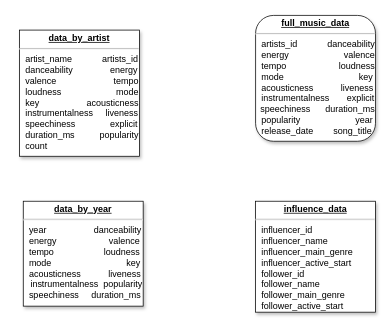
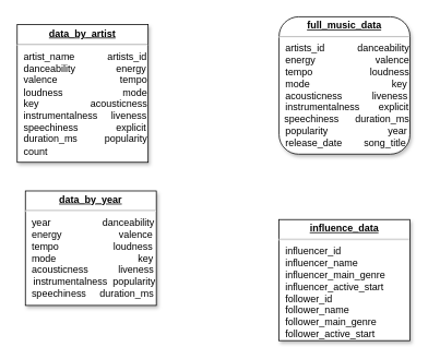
- <mxCell id="4" value="&lt;p style=&quot;margin: 0px ; margin-top: 4px ; text-align: center ; text-decoration: underline&quot;&gt;&lt;b&gt;data_by_artist&lt;/b&gt;&lt;/p&gt;&lt;hr&gt;&lt;p style=&quot;margin: 0px ; margin-left: 8px&quot;&gt;artist_name&amp;nbsp; &amp;nbsp; &amp;nbsp; &amp;nbsp; &amp;nbsp; &amp;nbsp;&amp;nbsp;&lt;span&gt;artists_id&lt;/span&gt;&lt;/p&gt;&lt;p style=&quot;margin: 0px 0px 0px 8px&quot;&gt;danceability&amp;nbsp; &amp;nbsp; &amp;nbsp; &amp;nbsp; &amp;nbsp; &amp;nbsp; &amp;nbsp; &amp;nbsp;&lt;span&gt;energy&lt;/span&gt;&lt;/p&gt;&lt;p style=&quot;margin: 0px 0px 0px 8px&quot;&gt;valence&amp;nbsp; &amp;nbsp; &amp;nbsp; &amp;nbsp; &amp;nbsp; &amp;nbsp; &amp;nbsp; &amp;nbsp; &amp;nbsp; &amp;nbsp; &amp;nbsp; &amp;nbsp;&lt;span&gt;tempo&lt;/span&gt;&lt;/p&gt;&lt;p style=&quot;margin: 0px 0px 0px 8px&quot;&gt;loudness&amp;nbsp; &amp;nbsp; &amp;nbsp; &amp;nbsp; &amp;nbsp; &amp;nbsp; &amp;nbsp; &amp;nbsp; &amp;nbsp; &amp;nbsp; &amp;nbsp;&amp;nbsp;&lt;span&gt;mode&lt;/span&gt;&lt;/p&gt;&lt;p style=&quot;margin: 0px 0px 0px 8px&quot;&gt;key&amp;nbsp; &amp;nbsp; &amp;nbsp; &amp;nbsp; &amp;nbsp; &amp;nbsp; &amp;nbsp; &amp;nbsp; &amp;nbsp; &amp;nbsp;&lt;span&gt;acousticness&lt;/span&gt;&lt;/p&gt;&lt;p style=&quot;margin: 0px 0px 0px 8px&quot;&gt;instrumentalness&amp;nbsp; &amp;nbsp; &amp;nbsp;&lt;span&gt;liveness&lt;/span&gt;&lt;/p&gt;&lt;p style=&quot;margin: 0px 0px 0px 8px&quot;&gt;speechiness&amp;nbsp; &amp;nbsp; &amp;nbsp; &amp;nbsp; &amp;nbsp; &amp;nbsp; &amp;nbsp;&amp;nbsp;&lt;span&gt;explicit&lt;/span&gt;&lt;/p&gt;&lt;p style=&quot;margin: 0px 0px 0px 8px&quot;&gt;duration_ms&amp;nbsp; &amp;nbsp; &amp;nbsp; &amp;nbsp; &amp;nbsp;&amp;nbsp;&lt;span&gt;popularity&lt;/span&gt;&lt;/p&gt;&lt;p style=&quot;margin: 0px 0px 0px 8px&quot;&gt;count&lt;/p&gt;" style="verticalAlign=top;align=left;overflow=fill;fontSize=12;fontFamily=Helvetica;html=1;shadow=1;" parent="1" vertex="1"><mxGeometry x="25" y="39.64" width="160" height="168.36" as="geometry" /></mxCell>
+ <mxCell id="4" value="&lt;p style=&quot;margin: 0px ; margin-top: 4px ; text-align: center ; text-decoration: underline&quot;&gt;&lt;b&gt;data_by_artist&lt;/b&gt;&lt;/p&gt;&lt;hr&gt;&lt;p style=&quot;margin: 0px ; margin-left: 8px&quot;&gt;artist_name&amp;nbsp; &amp;nbsp; &amp;nbsp; &amp;nbsp; &amp;nbsp; &amp;nbsp;&amp;nbsp;&lt;span&gt;artists_id&lt;/span&gt;&lt;/p&gt;&lt;p style=&quot;margin: 0px 0px 0px 8px&quot;&gt;danceability&amp;nbsp; &amp;nbsp; &amp;nbsp; &amp;nbsp; &amp;nbsp; &amp;nbsp; &amp;nbsp; &amp;nbsp;&lt;span&gt;energy&lt;/span&gt;&lt;/p&gt;&lt;p style=&quot;margin: 0px 0px 0px 8px&quot;&gt;valence&amp;nbsp; &amp;nbsp; &amp;nbsp; &amp;nbsp; &amp;nbsp; &amp;nbsp; &amp;nbsp; &amp;nbsp; &amp;nbsp; &amp;nbsp; &amp;nbsp; &amp;nbsp;&lt;span&gt;tempo&lt;/span&gt;&lt;/p&gt;&lt;p style=&quot;margin: 0px 0px 0px 8px&quot;&gt;loudness&amp;nbsp; &amp;nbsp; &amp;nbsp; &amp;nbsp; &amp;nbsp; &amp;nbsp; &amp;nbsp; &amp;nbsp; &amp;nbsp; &amp;nbsp; &amp;nbsp;&amp;nbsp;&lt;span&gt;mode&lt;/span&gt;&lt;/p&gt;&lt;p style=&quot;margin: 0px 0px 0px 8px&quot;&gt;key&amp;nbsp; &amp;nbsp; &amp;nbsp; &amp;nbsp; &amp;nbsp; &amp;nbsp; &amp;nbsp; &amp;nbsp; &amp;nbsp; &amp;nbsp;&lt;span&gt;acousticness&lt;/span&gt;&lt;/p&gt;&lt;p style=&quot;margin: 0px 0px 0px 8px&quot;&gt;instrumentalness&amp;nbsp; &amp;nbsp; &amp;nbsp;&lt;span&gt;liveness&lt;/span&gt;&lt;/p&gt;&lt;p style=&quot;margin: 0px 0px 0px 8px&quot;&gt;speechiness&amp;nbsp; &amp;nbsp; &amp;nbsp; &amp;nbsp; &amp;nbsp; &amp;nbsp; &amp;nbsp;&amp;nbsp;&lt;span&gt;explicit&lt;/span&gt;&lt;/p&gt;&lt;p style=&quot;margin: 0px 0px 0px 8px&quot;&gt;duration_ms&amp;nbsp; &amp;nbsp; &amp;nbsp; &amp;nbsp; &amp;nbsp;&amp;nbsp;&lt;span&gt;popularity&lt;/span&gt;&lt;/p&gt;&lt;p style=&quot;margin: 0px 0px 0px 8px&quot;&gt;count&lt;/p&gt;" style="verticalAlign=top;align=left;overflow=fill;fontSize=12;fontFamily=Helvetica;html=1;shadow=1;" parent="1" vertex="1"><mxGeometry x="20" y="29.64" width="160" height="168.36" as="geometry" /></mxCell>
- <mxCell id="3" value="&lt;p style=&quot;margin: 0px ; margin-top: 4px ; text-align: center ; text-decoration: underline&quot;&gt;&lt;b&gt;data_by_year&lt;/b&gt;&lt;/p&gt;&lt;hr&gt;&lt;p style=&quot;margin: 0px ; margin-left: 8px&quot;&gt;year&amp;nbsp; &amp;nbsp; &amp;nbsp; &amp;nbsp; &amp;nbsp; &amp;nbsp; &amp;nbsp; &amp;nbsp; &amp;nbsp; &amp;nbsp;&lt;span&gt;danceability&lt;/span&gt;&lt;/p&gt;&lt;p style=&quot;margin: 0px ; margin-left: 8px&quot;&gt;energy&amp;nbsp; &amp;nbsp; &amp;nbsp; &amp;nbsp; &amp;nbsp; &amp;nbsp; &amp;nbsp; &amp;nbsp; &amp;nbsp; &amp;nbsp; &amp;nbsp;&lt;span&gt;valence&lt;/span&gt;&lt;/p&gt;&lt;p style=&quot;margin: 0px ; margin-left: 8px&quot;&gt;tempo&amp;nbsp; &amp;nbsp; &amp;nbsp; &amp;nbsp; &amp;nbsp; &amp;nbsp; &amp;nbsp; &amp;nbsp; &amp;nbsp; &amp;nbsp;&amp;nbsp;&lt;span&gt;loudness&lt;/span&gt;&lt;/p&gt;&lt;p style=&quot;margin: 0px ; margin-left: 8px&quot;&gt;mode&amp;nbsp; &amp;nbsp; &amp;nbsp; &amp;nbsp; &amp;nbsp; &amp;nbsp; &amp;nbsp; &amp;nbsp; &amp;nbsp; &amp;nbsp; &amp;nbsp; &amp;nbsp; &amp;nbsp; &amp;nbsp; &amp;nbsp;&amp;nbsp;&lt;span&gt;key&amp;nbsp; &amp;nbsp; &amp;nbsp; &amp;nbsp; &amp;nbsp; &amp;nbsp;&amp;nbsp;&lt;/span&gt;&lt;/p&gt;&lt;p style=&quot;margin: 0px ; margin-left: 8px&quot;&gt;&lt;span&gt;acousticness&amp;nbsp; &amp;nbsp; &amp;nbsp; &amp;nbsp; &amp;nbsp; &amp;nbsp;liveness&lt;/span&gt;&lt;/p&gt;&lt;span&gt;&amp;nbsp; &amp;nbsp;instrumentalness&amp;nbsp;&amp;nbsp;&lt;/span&gt;popularity&lt;br&gt;&lt;p style=&quot;margin: 0px 0px 0px 8px&quot;&gt;&lt;span&gt;speechiness&amp;nbsp; &amp;nbsp; &amp;nbsp;duration_ms&lt;/span&gt;&lt;br&gt;&lt;/p&gt;&lt;p style=&quot;margin: 0px 0px 0px 8px&quot;&gt;&lt;br&gt;&lt;/p&gt;&lt;p style=&quot;margin: 0px 0px 0px 8px&quot;&gt;&lt;br&gt;&lt;/p&gt;&lt;p style=&quot;margin: 0px 0px 0px 8px&quot;&gt;&lt;br&gt;&lt;/p&gt;" style="verticalAlign=top;align=left;overflow=fill;fontSize=12;fontFamily=Helvetica;html=1;shadow=1;" parent="1" vertex="1"><mxGeometry x="30" y="268" width="160" height="140" as="geometry" /></mxCell>
+ <mxCell id="3" value="&lt;p style=&quot;margin: 0px ; margin-top: 4px ; text-align: center ; text-decoration: underline&quot;&gt;&lt;b&gt;data_by_year&lt;/b&gt;&lt;/p&gt;&lt;hr&gt;&lt;p style=&quot;margin: 0px ; margin-left: 8px&quot;&gt;year&amp;nbsp; &amp;nbsp; &amp;nbsp; &amp;nbsp; &amp;nbsp; &amp;nbsp; &amp;nbsp; &amp;nbsp; &amp;nbsp; &amp;nbsp;&lt;span&gt;danceability&lt;/span&gt;&lt;/p&gt;&lt;p style=&quot;margin: 0px ; margin-left: 8px&quot;&gt;energy&amp;nbsp; &amp;nbsp; &amp;nbsp; &amp;nbsp; &amp;nbsp; &amp;nbsp; &amp;nbsp; &amp;nbsp; &amp;nbsp; &amp;nbsp; &amp;nbsp;&lt;span&gt;valence&lt;/span&gt;&lt;/p&gt;&lt;p style=&quot;margin: 0px ; margin-left: 8px&quot;&gt;tempo&amp;nbsp; &amp;nbsp; &amp;nbsp; &amp;nbsp; &amp;nbsp; &amp;nbsp; &amp;nbsp; &amp;nbsp; &amp;nbsp; &amp;nbsp;&amp;nbsp;&lt;span&gt;loudness&lt;/span&gt;&lt;/p&gt;&lt;p style=&quot;margin: 0px ; margin-left: 8px&quot;&gt;mode&amp;nbsp; &amp;nbsp; &amp;nbsp; &amp;nbsp; &amp;nbsp; &amp;nbsp; &amp;nbsp; &amp;nbsp; &amp;nbsp; &amp;nbsp; &amp;nbsp; &amp;nbsp; &amp;nbsp; &amp;nbsp; &amp;nbsp;&amp;nbsp;&lt;span&gt;key&amp;nbsp; &amp;nbsp; &amp;nbsp; &amp;nbsp; &amp;nbsp; &amp;nbsp;&amp;nbsp;&lt;/span&gt;&lt;/p&gt;&lt;p style=&quot;margin: 0px ; margin-left: 8px&quot;&gt;&lt;span&gt;acousticness&amp;nbsp; &amp;nbsp; &amp;nbsp; &amp;nbsp; &amp;nbsp; &amp;nbsp;liveness&lt;/span&gt;&lt;/p&gt;&lt;span&gt;&amp;nbsp; &amp;nbsp;instrumentalness&amp;nbsp;&amp;nbsp;&lt;/span&gt;popularity&lt;br&gt;&lt;p style=&quot;margin: 0px 0px 0px 8px&quot;&gt;&lt;span&gt;speechiness&amp;nbsp; &amp;nbsp; &amp;nbsp;duration_ms&lt;/span&gt;&lt;br&gt;&lt;/p&gt;&lt;p style=&quot;margin: 0px 0px 0px 8px&quot;&gt;&lt;br&gt;&lt;/p&gt;&lt;p style=&quot;margin: 0px 0px 0px 8px&quot;&gt;&lt;br&gt;&lt;/p&gt;&lt;p style=&quot;margin: 0px 0px 0px 8px&quot;&gt;&lt;br&gt;&lt;/p&gt;" style="verticalAlign=top;align=left;overflow=fill;fontSize=12;fontFamily=Helvetica;html=1;shadow=1;" parent="1" vertex="1"><mxGeometry x="30" y="233" width="160" height="140" as="geometry" /></mxCell>
